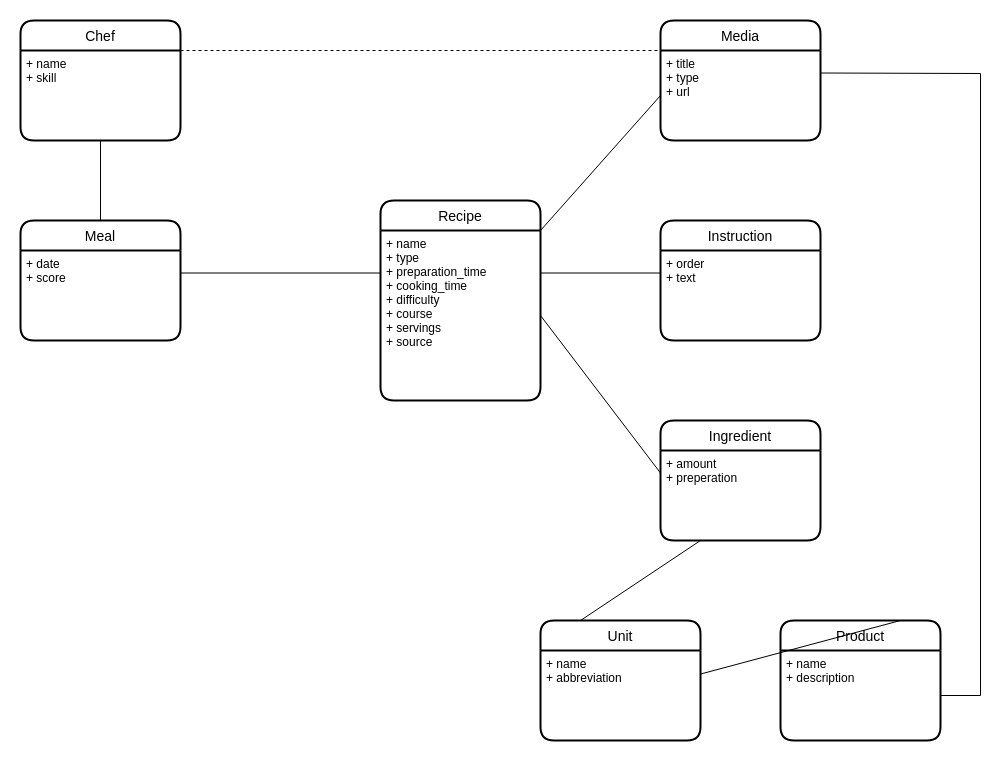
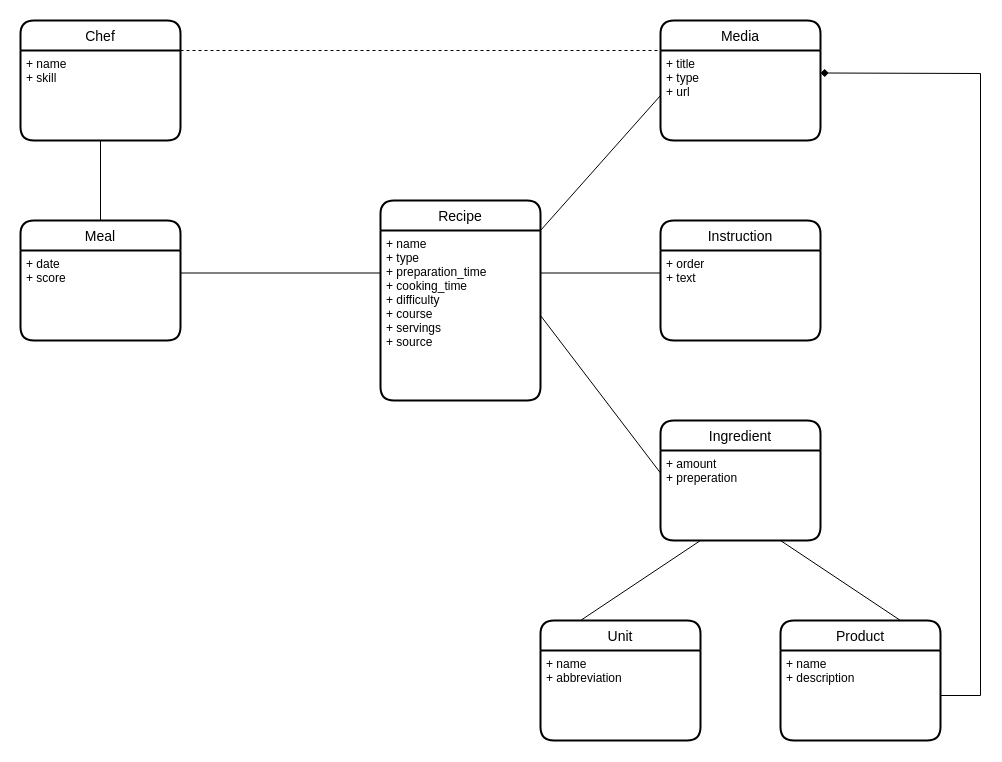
- <mxCell id="25" value="" style="endArrow=none;html=1;rounded=0;exitX=1;exitY=0.5;exitDx=0;exitDy=0;entryX=1;entryY=0.25;entryDx=0;entryDy=0;" parent="1" source="8" target="21" edge="1"><mxGeometry relative="1" as="geometry"><mxPoint x="980" y="450" as="sourcePoint" /><mxPoint x="870" y="120" as="targetPoint" /><Array as="points"><mxPoint x="980" y="695" /><mxPoint x="980" y="73" /></Array></mxGeometry></mxCell>
+ <mxCell id="25" value="" style="endArrow=diamond;html=1;rounded=0;exitX=1;exitY=0.5;exitDx=0;exitDy=0;entryX=1;entryY=0.25;entryDx=0;entryDy=0;" parent="1" source="8" target="21" edge="1"><mxGeometry relative="1" as="geometry"><mxPoint x="980" y="450" as="sourcePoint" /><mxPoint x="870" y="120" as="targetPoint" /><Array as="points"><mxPoint x="980" y="695" /><mxPoint x="980" y="73" /></Array></mxGeometry></mxCell>
- <mxCell id="15" value="" style="endArrow=none;html=1;rounded=0;exitX=0.75;exitY=0;exitDx=0;exitDy=0;" parent="1" source="7" target="10" edge="1"><mxGeometry relative="1" as="geometry"><mxPoint x="660" y="610" as="sourcePoint" /><mxPoint x="710" y="570" as="targetPoint" /></mxGeometry></mxCell>
+ <mxCell id="15" value="" style="endArrow=none;html=1;rounded=0;entryX=0.75;entryY=1;entryDx=0;entryDy=0;exitX=0.75;exitY=0;exitDx=0;exitDy=0;" parent="1" source="7" target="12" edge="1"><mxGeometry relative="1" as="geometry"><mxPoint x="660" y="610" as="sourcePoint" /><mxPoint x="710" y="570" as="targetPoint" /></mxGeometry></mxCell>
